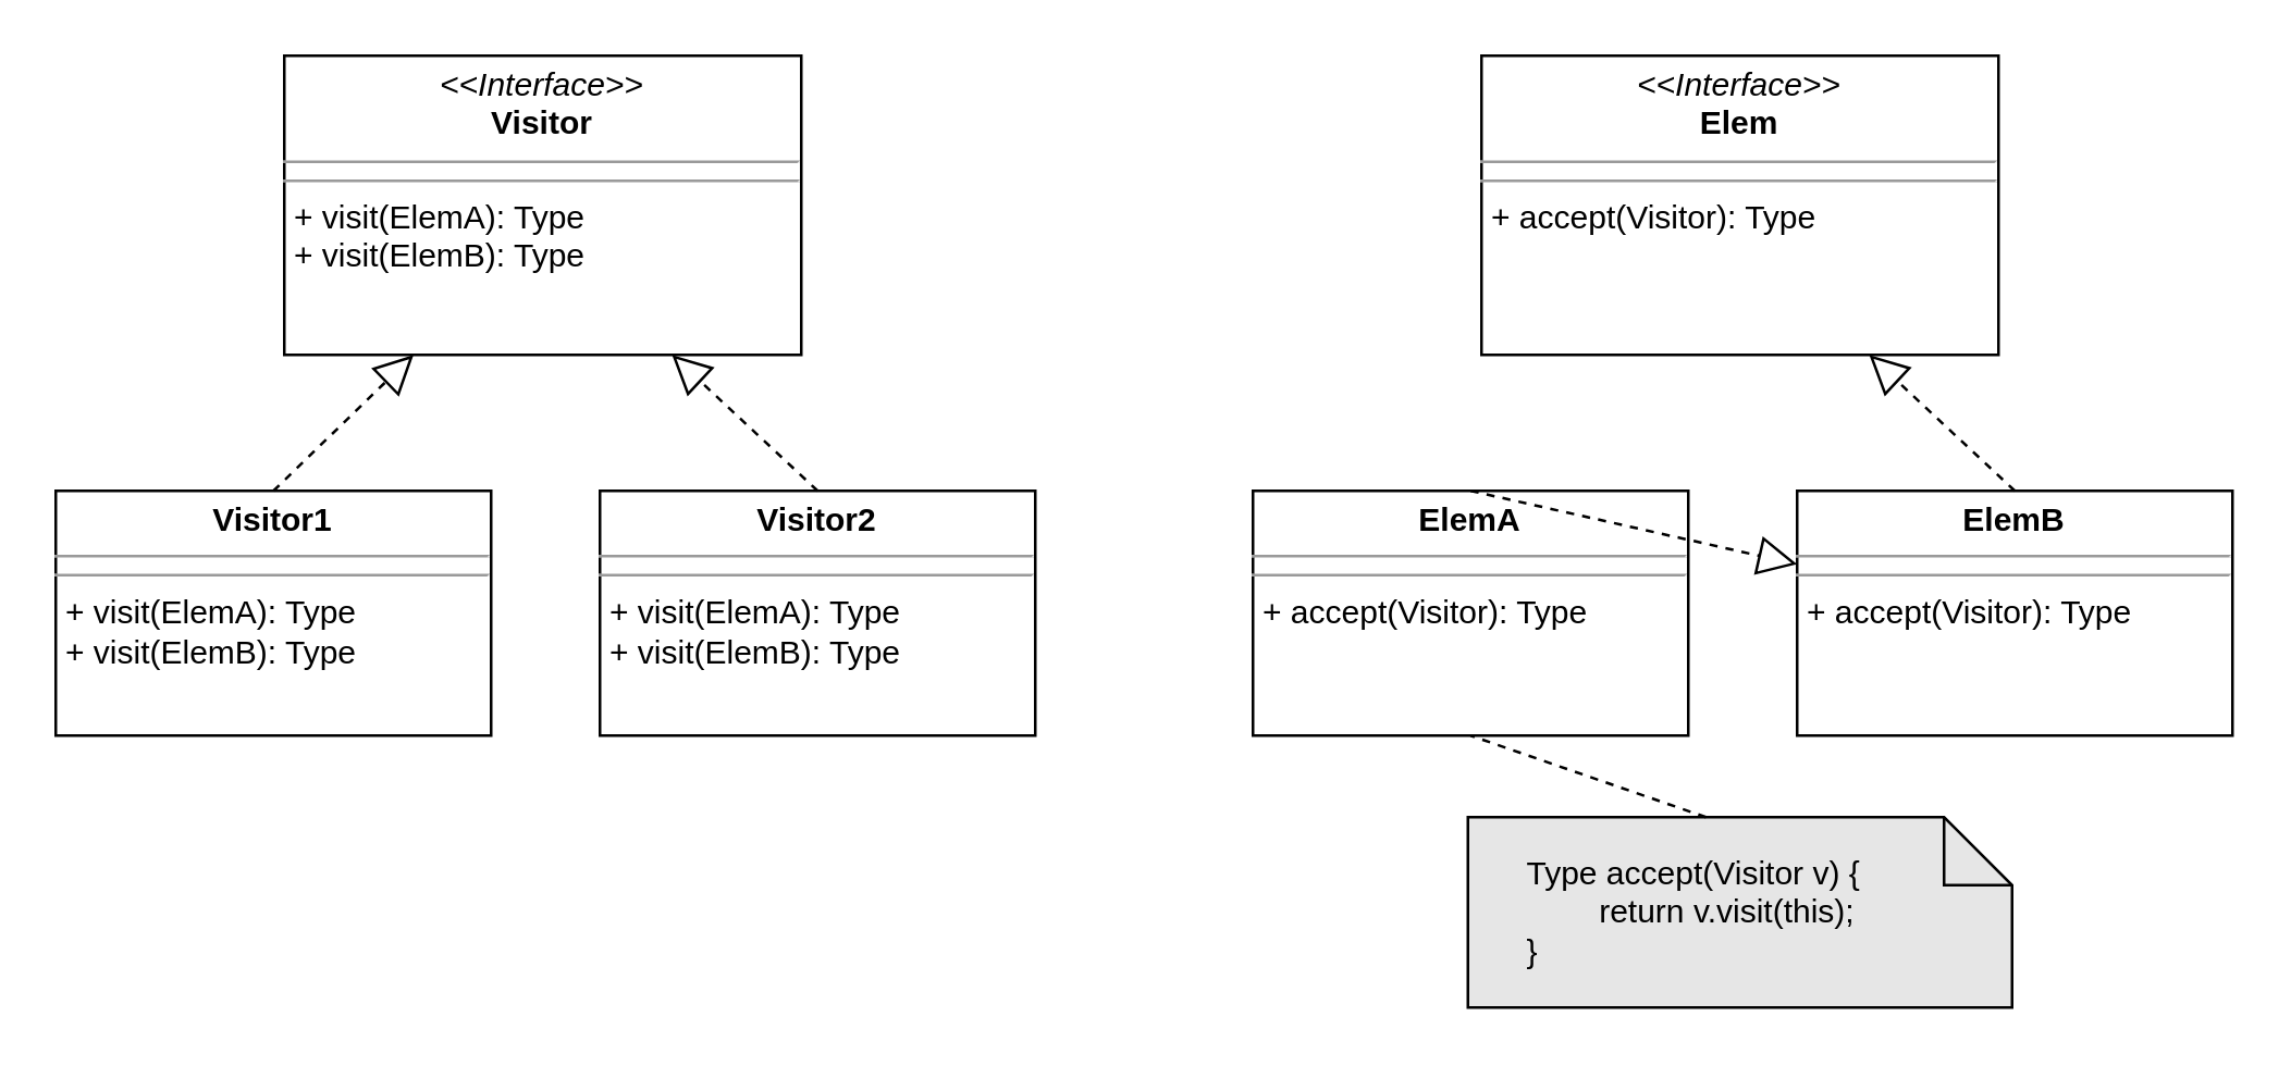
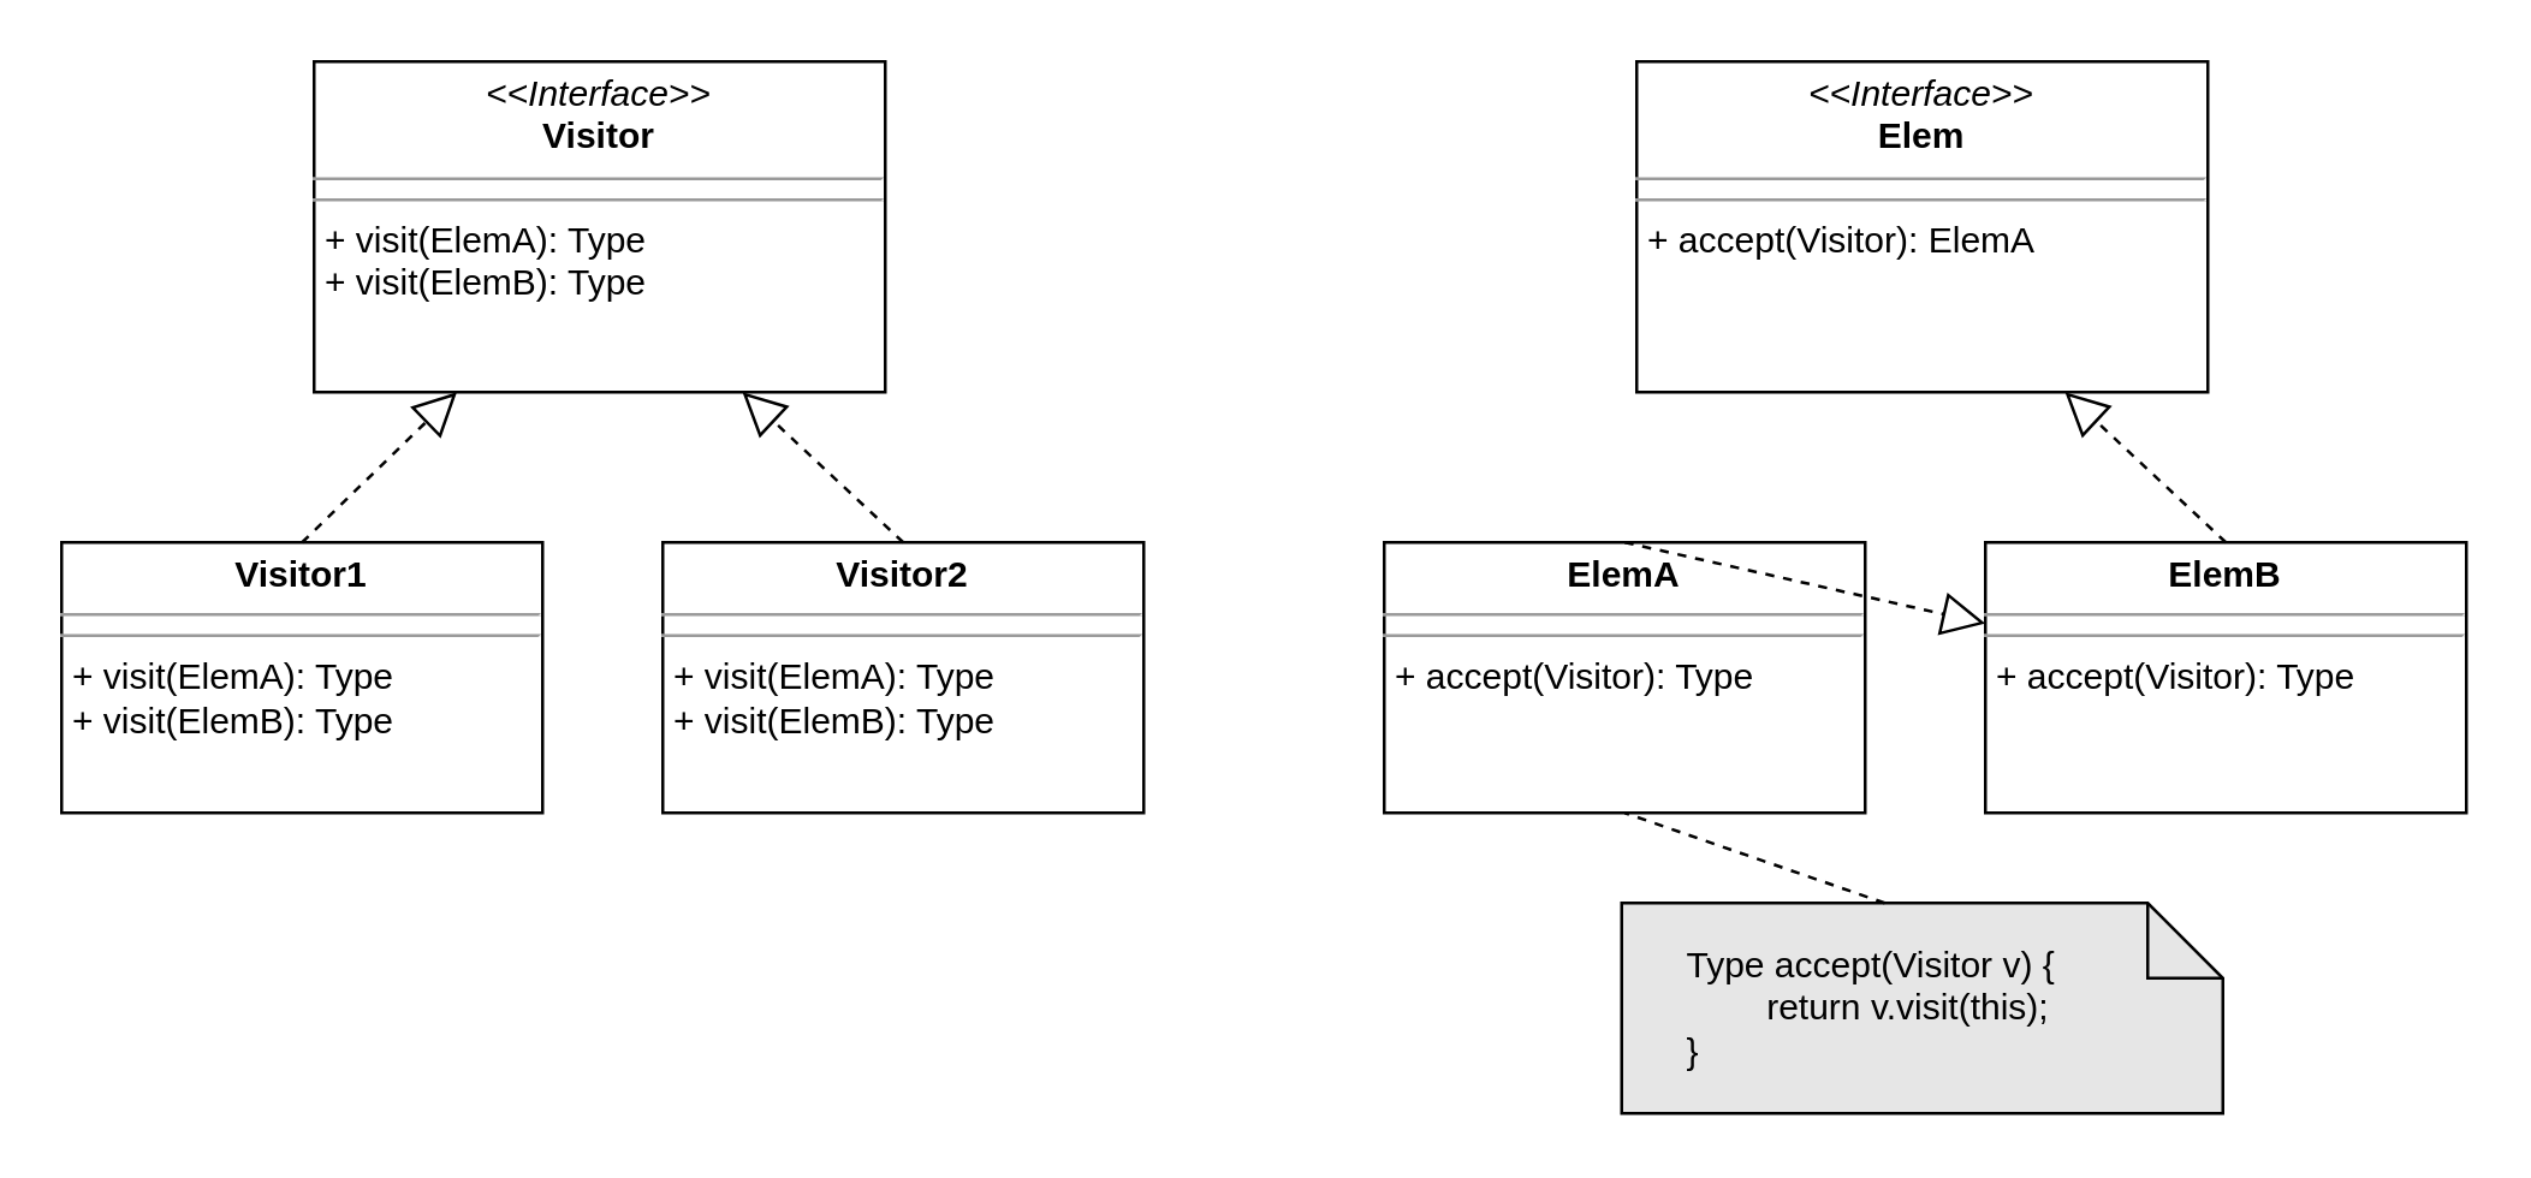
- <mxCell id="7" value="&lt;p style=&quot;margin:0px;margin-top:4px;text-align:center;&quot;&gt;&lt;i&gt;&amp;lt;&amp;lt;Interface&amp;gt;&amp;gt;&lt;/i&gt;&lt;br&gt;&lt;b&gt;Elem&lt;/b&gt;&lt;br&gt;&lt;/p&gt;&lt;hr size=&quot;1&quot;&gt;&lt;hr size=&quot;1&quot;&gt;&lt;p style=&quot;margin:0px;margin-left:4px;&quot;&gt;+ accept(Visitor): Type&lt;br&gt;&lt;/p&gt;" style="verticalAlign=top;align=left;overflow=fill;fontSize=12;fontFamily=Helvetica;html=1;" parent="1" vertex="1"><mxGeometry x="544" y="20" width="190" height="110" as="geometry" /></mxCell>
+ <mxCell id="7" value="&lt;p style=&quot;margin:0px;margin-top:4px;text-align:center;&quot;&gt;&lt;i&gt;&amp;lt;&amp;lt;Interface&amp;gt;&amp;gt;&lt;/i&gt;&lt;br&gt;&lt;b&gt;Elem&lt;/b&gt;&lt;br&gt;&lt;/p&gt;&lt;hr size=&quot;1&quot;&gt;&lt;hr size=&quot;1&quot;&gt;&lt;p style=&quot;margin:0px;margin-left:4px;&quot;&gt;+ accept(Visitor): ElemA&lt;br&gt;&lt;/p&gt;" style="verticalAlign=top;align=left;overflow=fill;fontSize=12;fontFamily=Helvetica;html=1;" parent="1" vertex="1"><mxGeometry x="544" y="20" width="190" height="110" as="geometry" /></mxCell>
